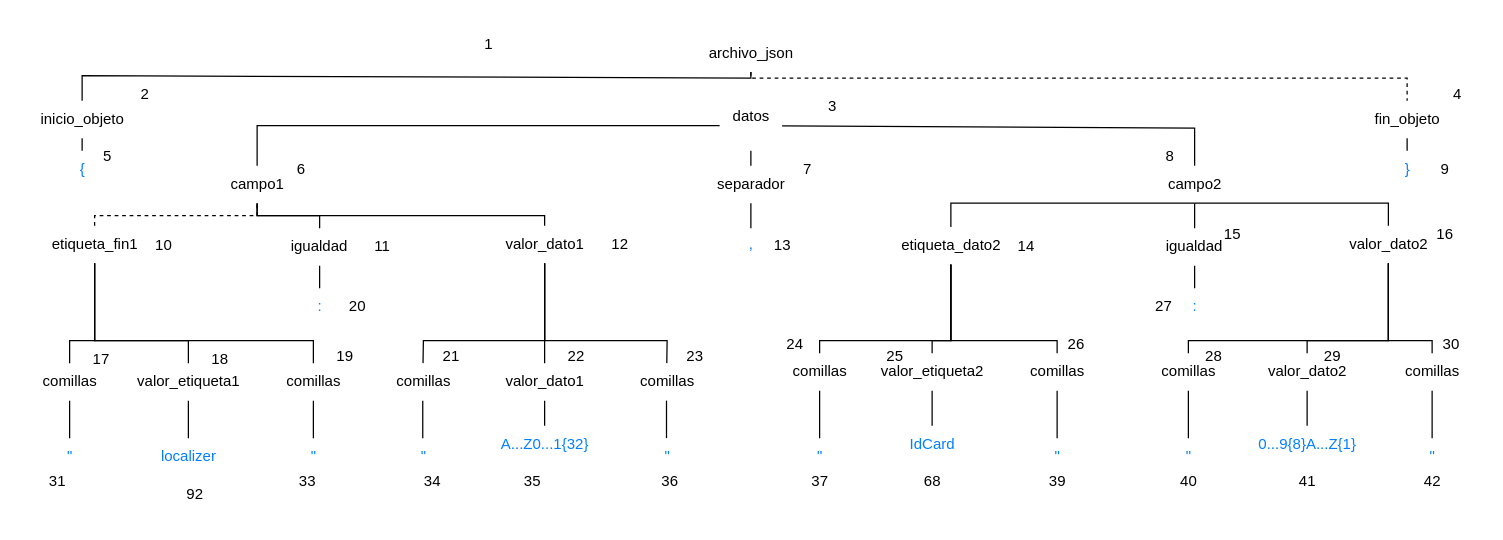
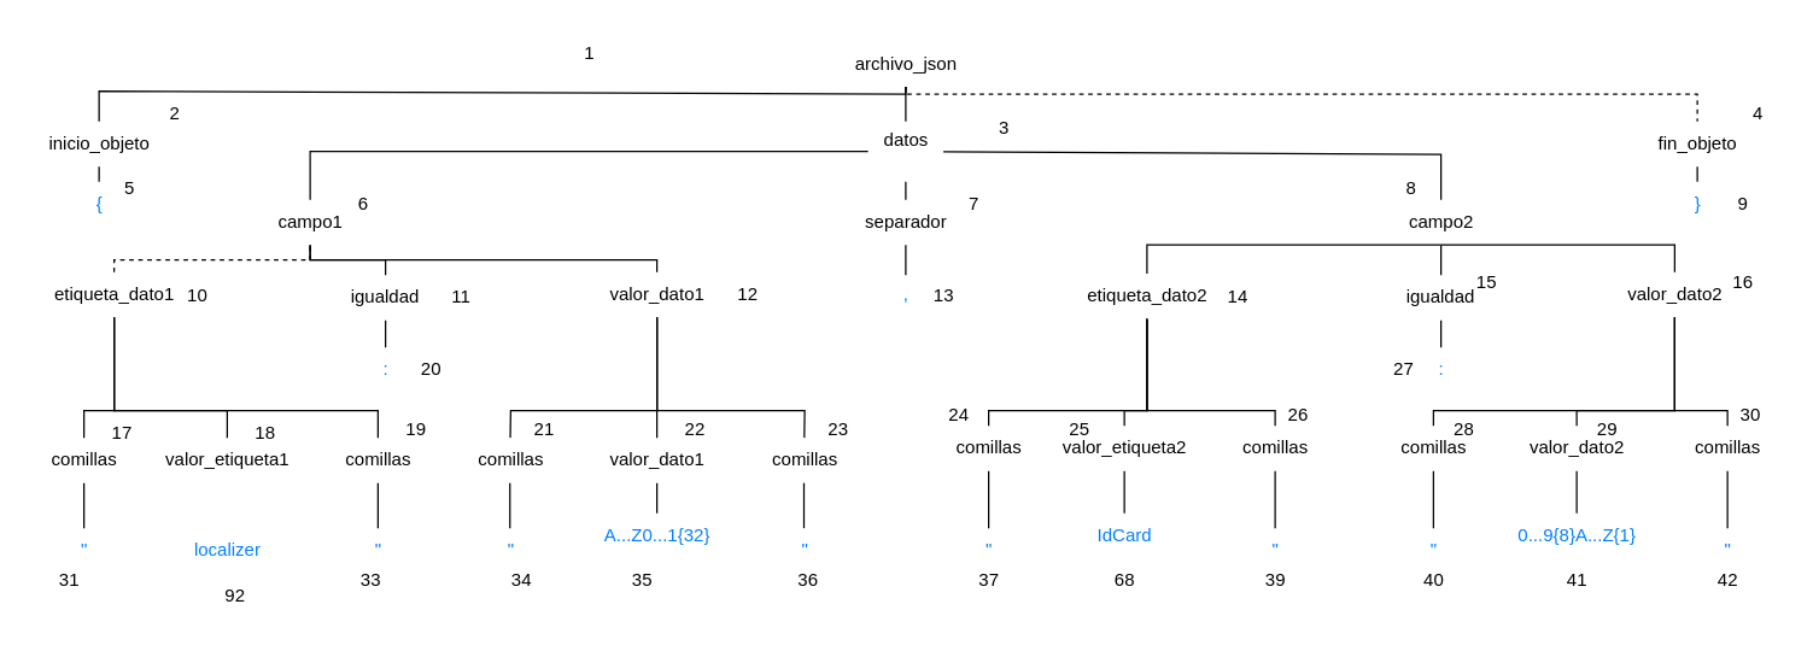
+ <mxCell id="7" value="" style="endArrow=none;html=1;rounded=0;" parent="1" source="4" target="2" edge="1"><mxGeometry width="50" height="50" relative="1" as="geometry"><mxPoint x="405" y="352" as="sourcePoint" /><mxPoint x="455" y="302" as="targetPoint" /></mxGeometry></mxCell>
- <mxCell id="20" value="etiqueta_fin1" style="text;html=1;align=center;verticalAlign=middle;resizable=0;points=[];autosize=1;strokeColor=none;fillColor=none;" parent="1" vertex="1"><mxGeometry x="25" y="180" width="100" height="30" as="geometry" /></mxCell>
+ <mxCell id="20" value="etiqueta_dato1" style="text;html=1;align=center;verticalAlign=middle;resizable=0;points=[];autosize=1;strokeColor=none;fillColor=none;" parent="1" vertex="1"><mxGeometry x="25" y="180" width="100" height="30" as="geometry" /></mxCell>
- <mxCell id="74" value="" style="endArrow=none;html=1;rounded=0;" parent="1" source="38" target="62" edge="1"><mxGeometry width="50" height="50" relative="1" as="geometry"><mxPoint x="55" y="292" as="sourcePoint" /><mxPoint x="105" y="242" as="targetPoint" /></mxGeometry></mxCell>
